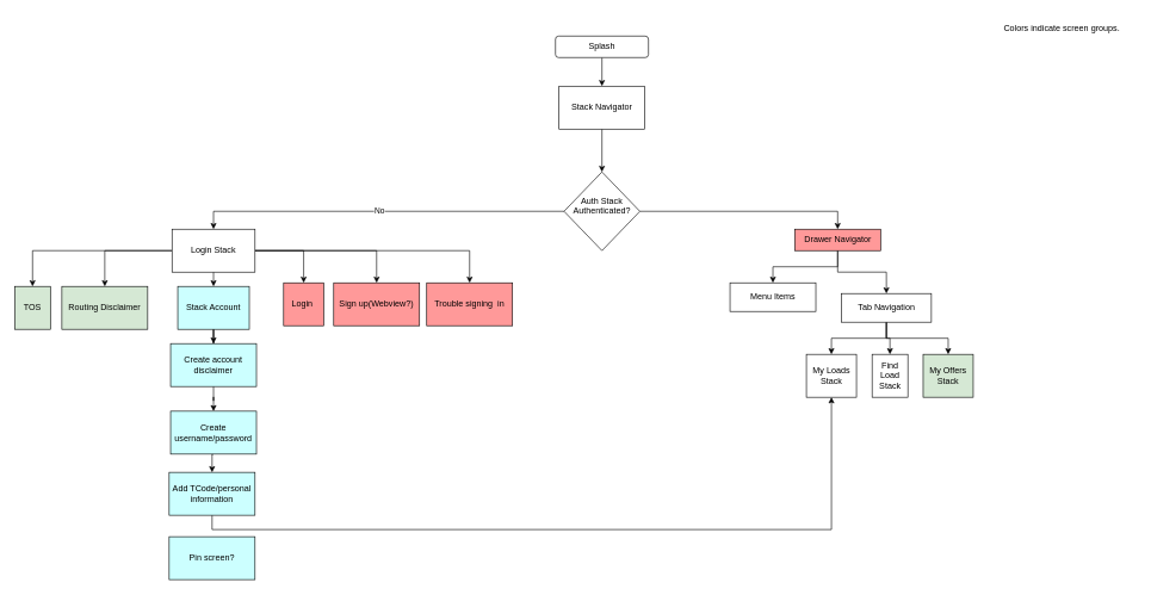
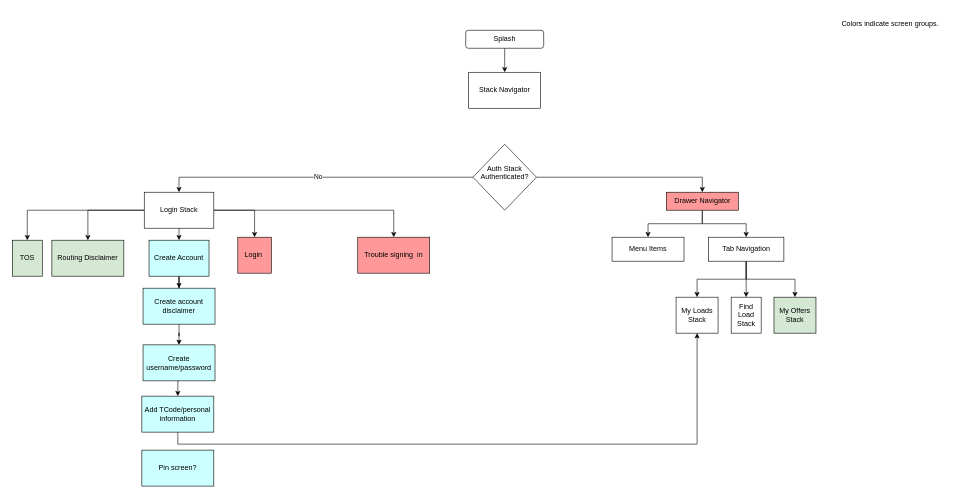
- <mxCell id="2" style="edgeStyle=orthogonalEdgeStyle;rounded=0;orthogonalLoop=1;jettySize=auto;html=1;exitX=0.5;exitY=1;exitDx=0;exitDy=0;" parent="1" source="3" target="8" edge="1"><mxGeometry relative="1" as="geometry" /></mxCell>
- <mxCell id="21" style="edgeStyle=orthogonalEdgeStyle;rounded=0;orthogonalLoop=1;jettySize=auto;html=1;exitX=1;exitY=0.5;exitDx=0;exitDy=0;entryX=0.5;entryY=0;entryDx=0;entryDy=0;strokeColor=#000;" edge="1" parent="1" source="26" target="29"><mxGeometry relative="1" as="geometry" /></mxCell>
- <mxCell id="29" value="Sign up(Webview?)" style="rounded=0;whiteSpace=wrap;html=1;fillColor=#FF9999;" parent="1" vertex="1"><mxGeometry x="466" y="395" width="120" height="60" as="geometry" /></mxCell>
- <mxCell id="34" value="Stack Account" style="rounded=0;whiteSpace=wrap;html=1;fillColor=#CCFFFF;" vertex="1" parent="1"><mxGeometry x="248" y="400" width="100" height="60" as="geometry" /></mxCell>
+ <mxCell id="34" value="Create Account" style="rounded=0;whiteSpace=wrap;html=1;fillColor=#CCFFFF;" vertex="1" parent="1"><mxGeometry x="248" y="400" width="100" height="60" as="geometry" /></mxCell>
- <mxCell id="15" value="Tab Navigation" style="rounded=0;whiteSpace=wrap;html=1;" parent="1" vertex="1"><mxGeometry x="1175.76" y="410" width="125.75" height="40" as="geometry" /></mxCell>
+ <mxCell id="15" value="Tab Navigation" style="rounded=0;whiteSpace=wrap;html=1;" parent="1" vertex="1"><mxGeometry x="1180.76" y="395" width="125.75" height="40" as="geometry" /></mxCell>
